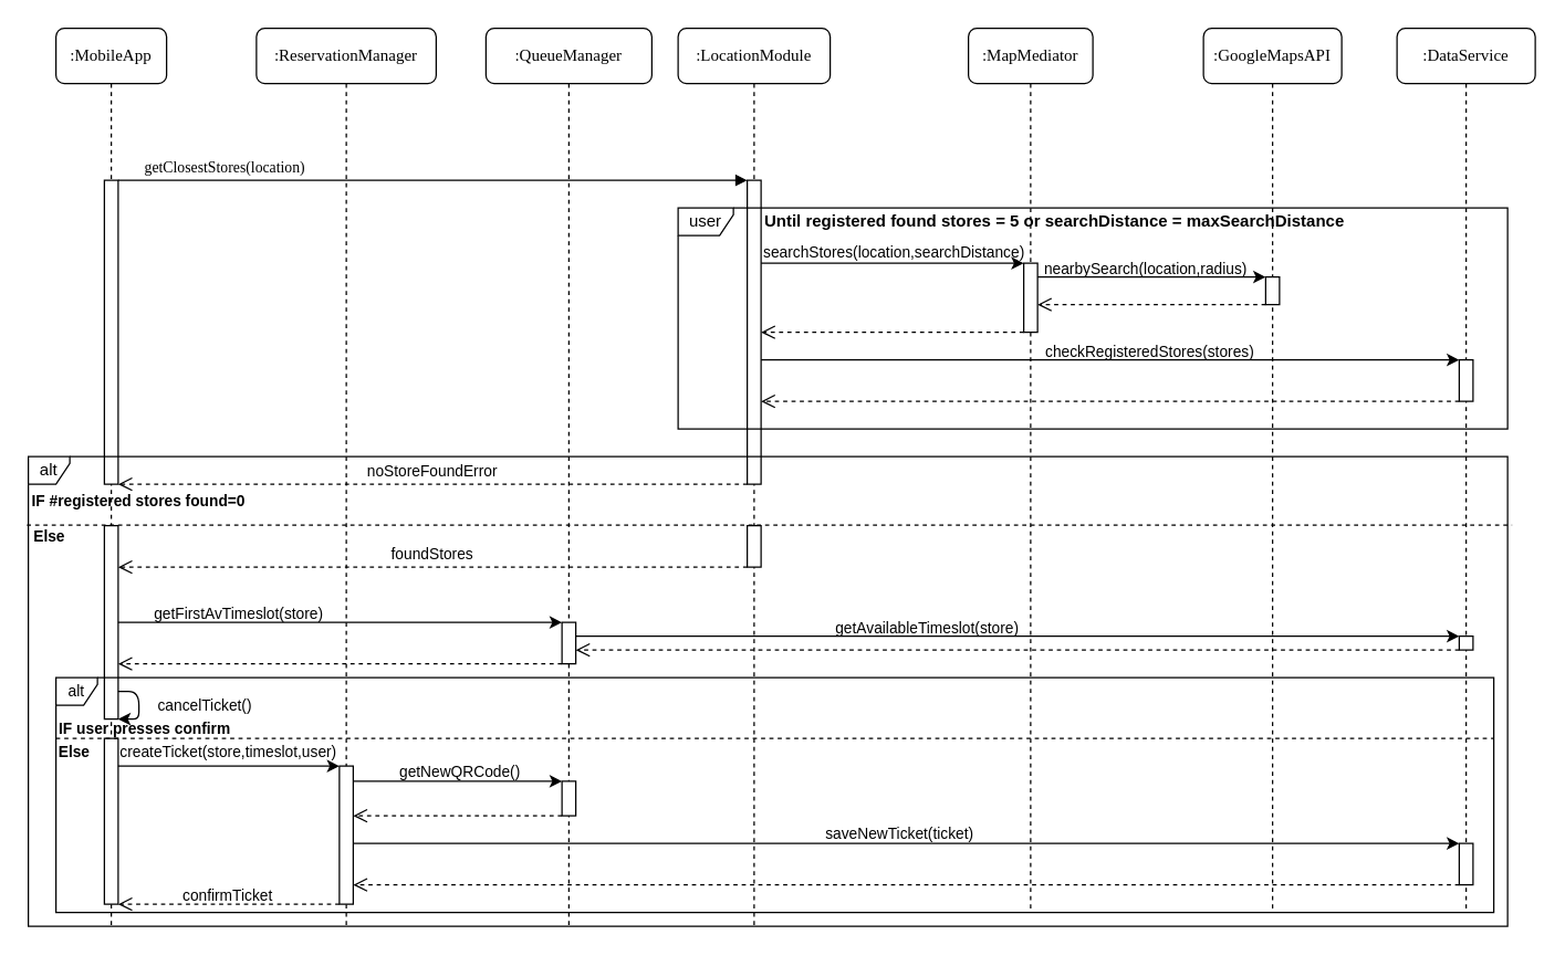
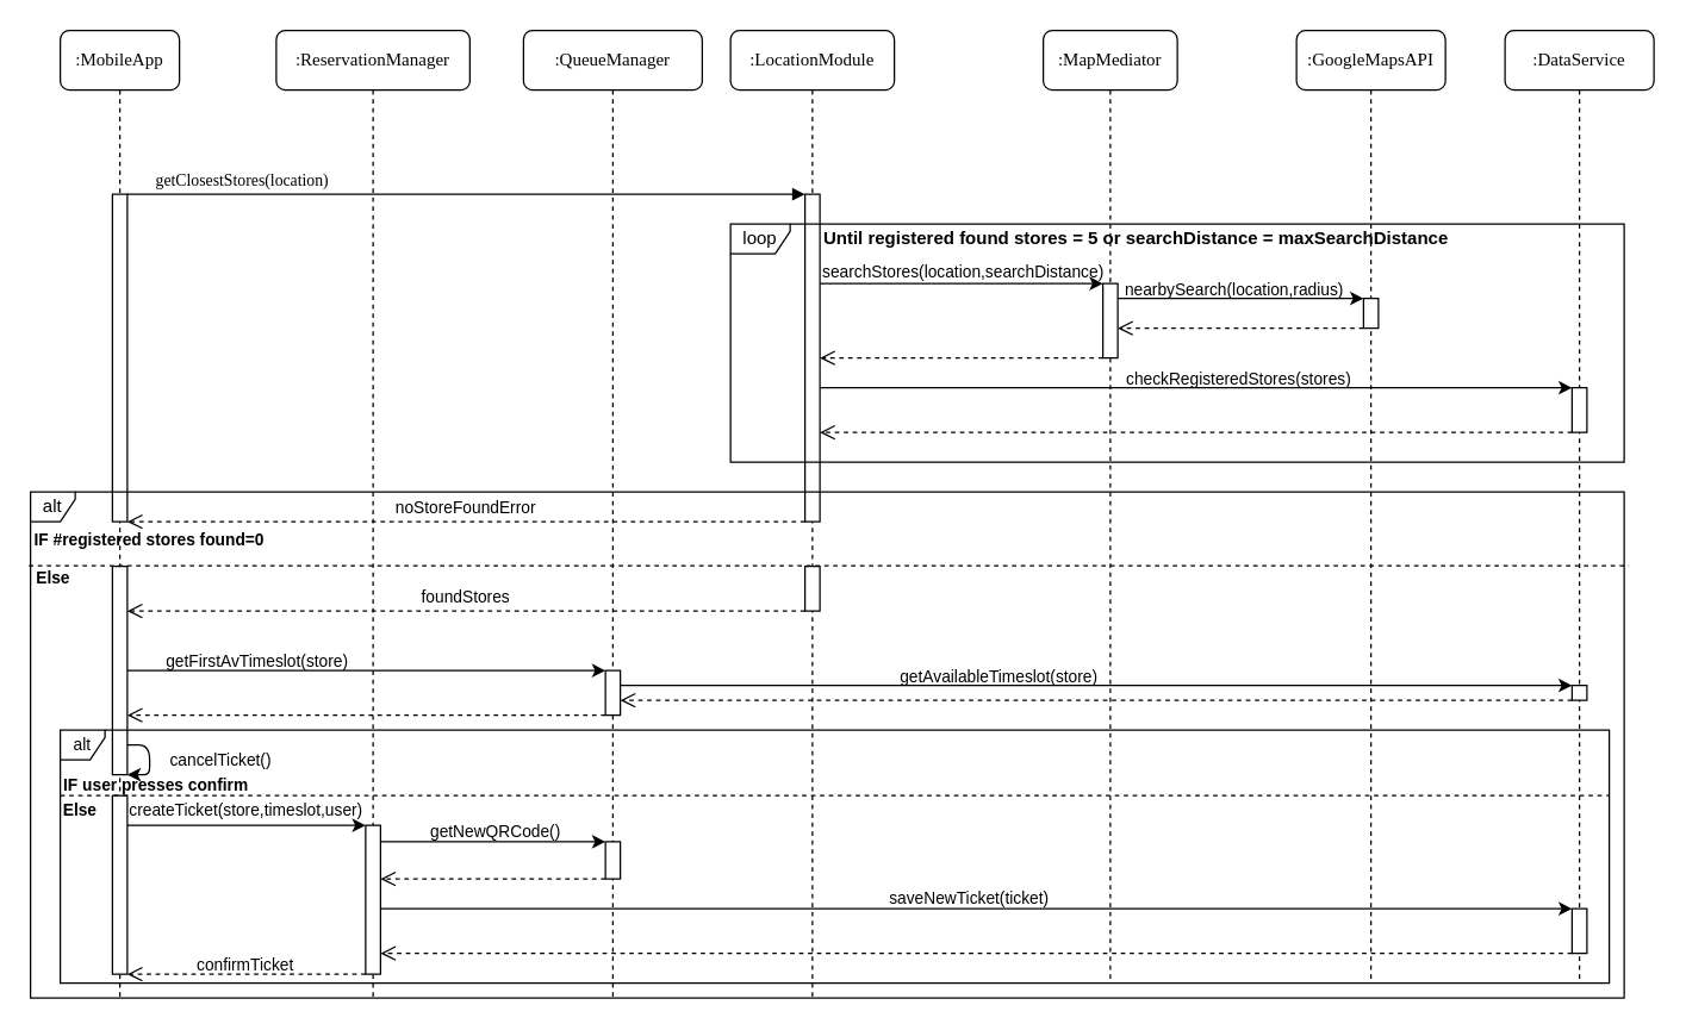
- <mxCell id="61" value="user" style="shape=umlFrame;whiteSpace=wrap;html=1;fontSize=12;width=40;height=20;" parent="1" vertex="1"><mxGeometry x="490" y="150" width="600" height="160" as="geometry" /></mxCell>
+ <mxCell id="61" value="loop" style="shape=umlFrame;whiteSpace=wrap;html=1;fontSize=12;width=40;height=20;" parent="1" vertex="1"><mxGeometry x="490" y="150" width="600" height="160" as="geometry" /></mxCell>
